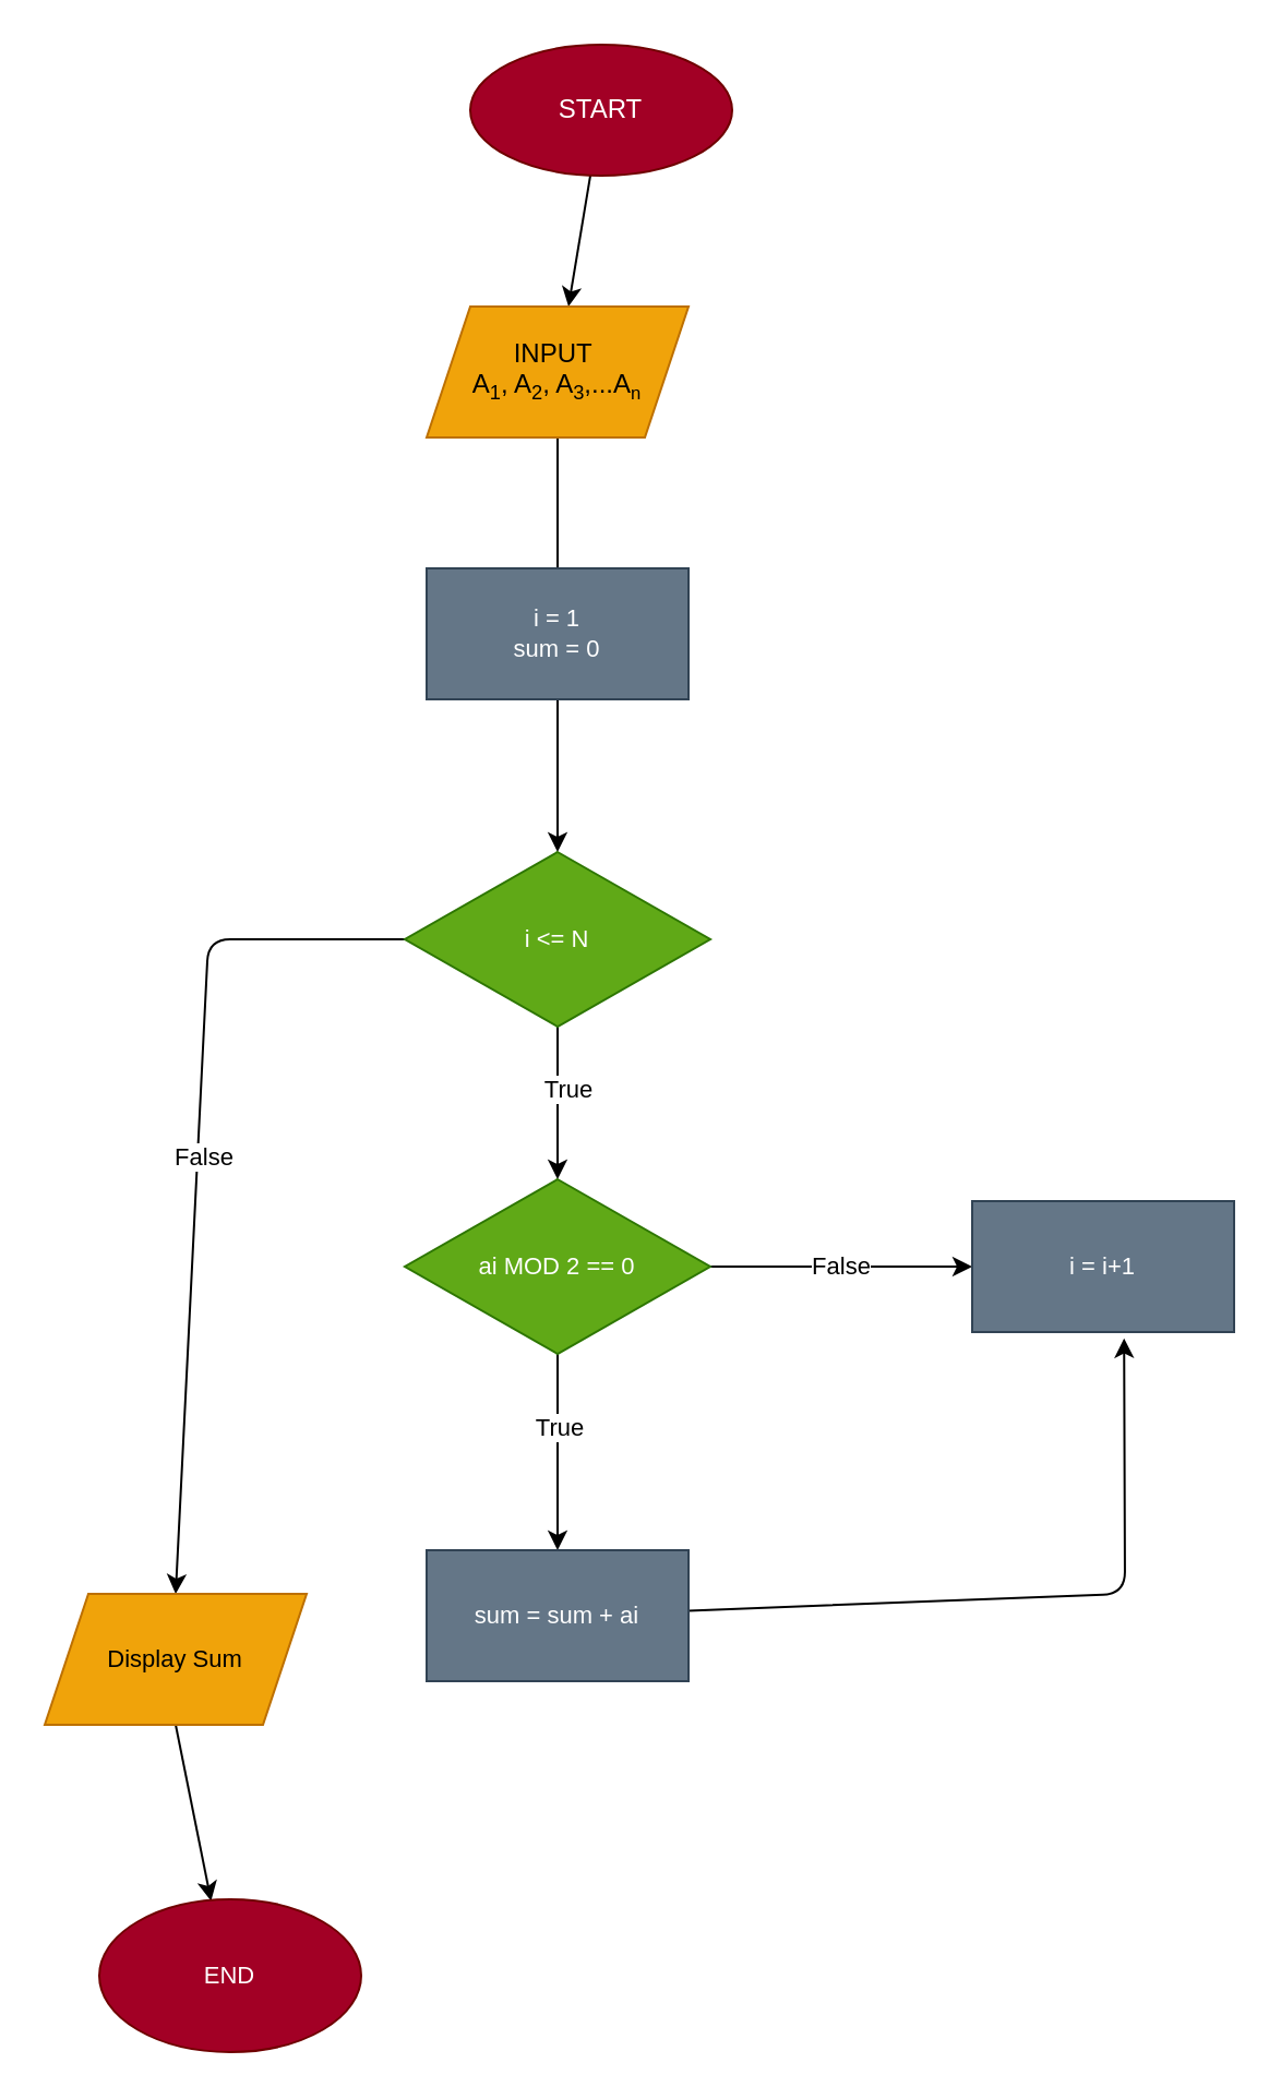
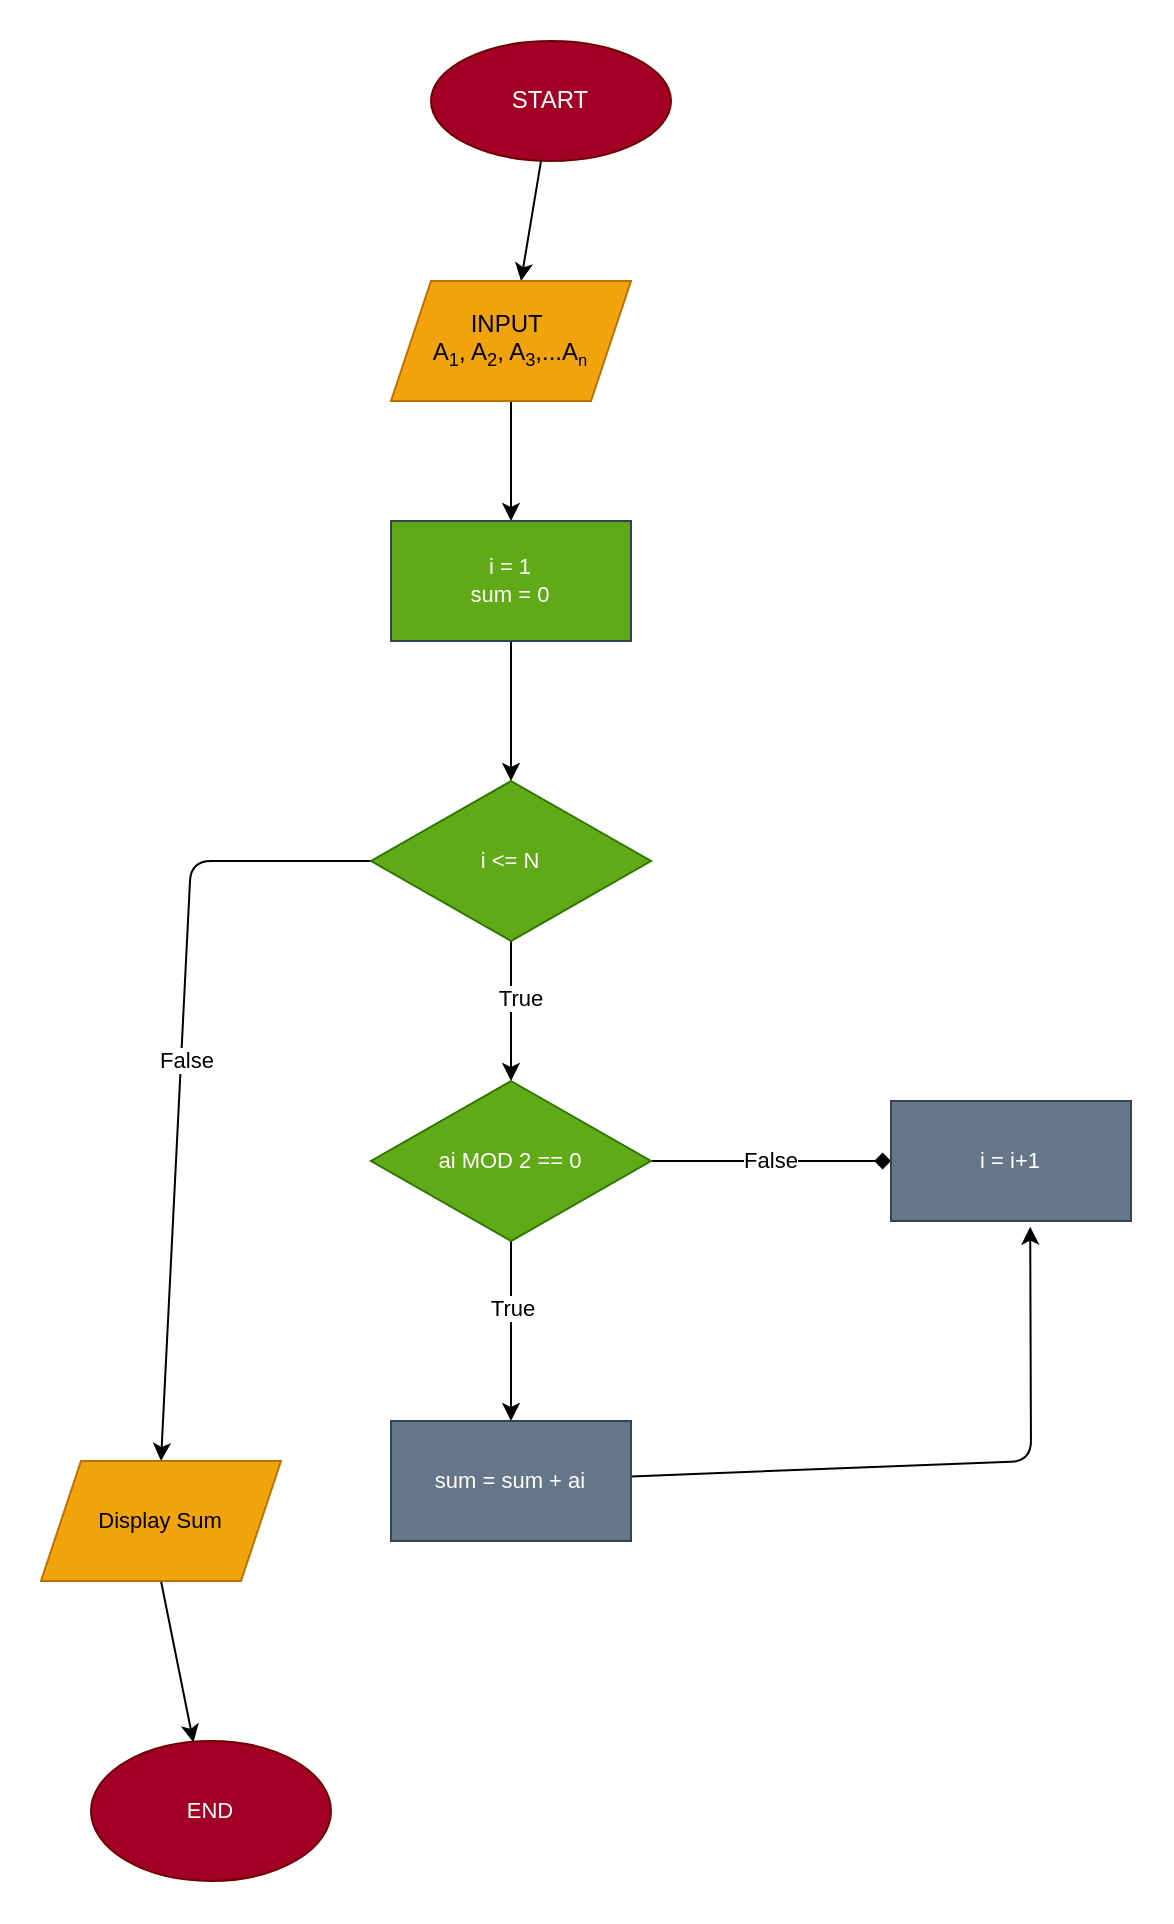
- <mxCell id="4" value="" style="edgeStyle=none;html=1;fontSize=11;endArrow=none;" parent="1" source="5" target="7" edge="1"><mxGeometry relative="1" as="geometry" /></mxCell>
+ <mxCell id="4" value="" style="edgeStyle=none;html=1;fontSize=11;" parent="1" source="5" target="7" edge="1"><mxGeometry relative="1" as="geometry" /></mxCell>
- <mxCell id="7" value="i = 1&lt;br&gt;sum = 0" style="rounded=0;whiteSpace=wrap;html=1;fontSize=11;fillColor=#647687;fontColor=#ffffff;strokeColor=#314354;" parent="1" vertex="1"><mxGeometry x="195" y="260" width="120" height="60" as="geometry" /></mxCell>
+ <mxCell id="7" value="i = 1&lt;br&gt;sum = 0" style="rounded=0;whiteSpace=wrap;html=1;fontSize=11;fillColor=#60a917;fontColor=#ffffff;strokeColor=#314354;" parent="1" vertex="1"><mxGeometry x="195" y="260" width="120" height="60" as="geometry" /></mxCell>
- <mxCell id="15" value="False" style="edgeStyle=none;html=1;entryX=0;entryY=0.5;entryDx=0;entryDy=0;fontSize=11;" parent="1" source="16" target="19" edge="1"><mxGeometry relative="1" as="geometry" /></mxCell>
+ <mxCell id="15" value="False" style="edgeStyle=none;html=1;entryX=0;entryY=0.5;entryDx=0;entryDy=0;fontSize=11;endArrow=diamond;" parent="1" source="16" target="19" edge="1"><mxGeometry relative="1" as="geometry" /></mxCell>
